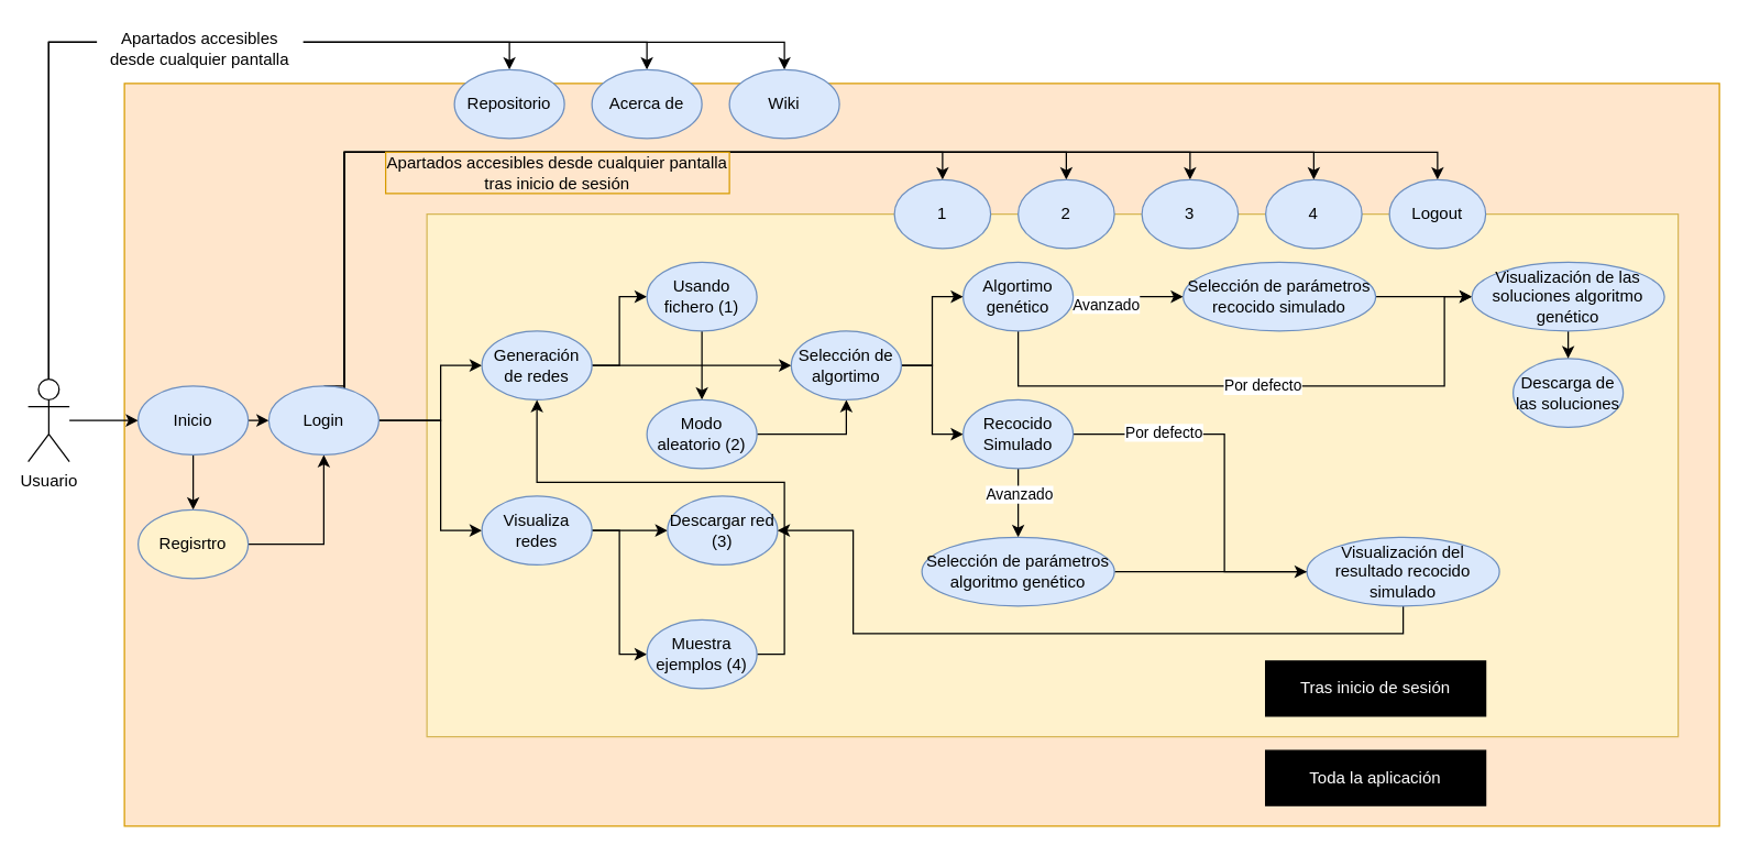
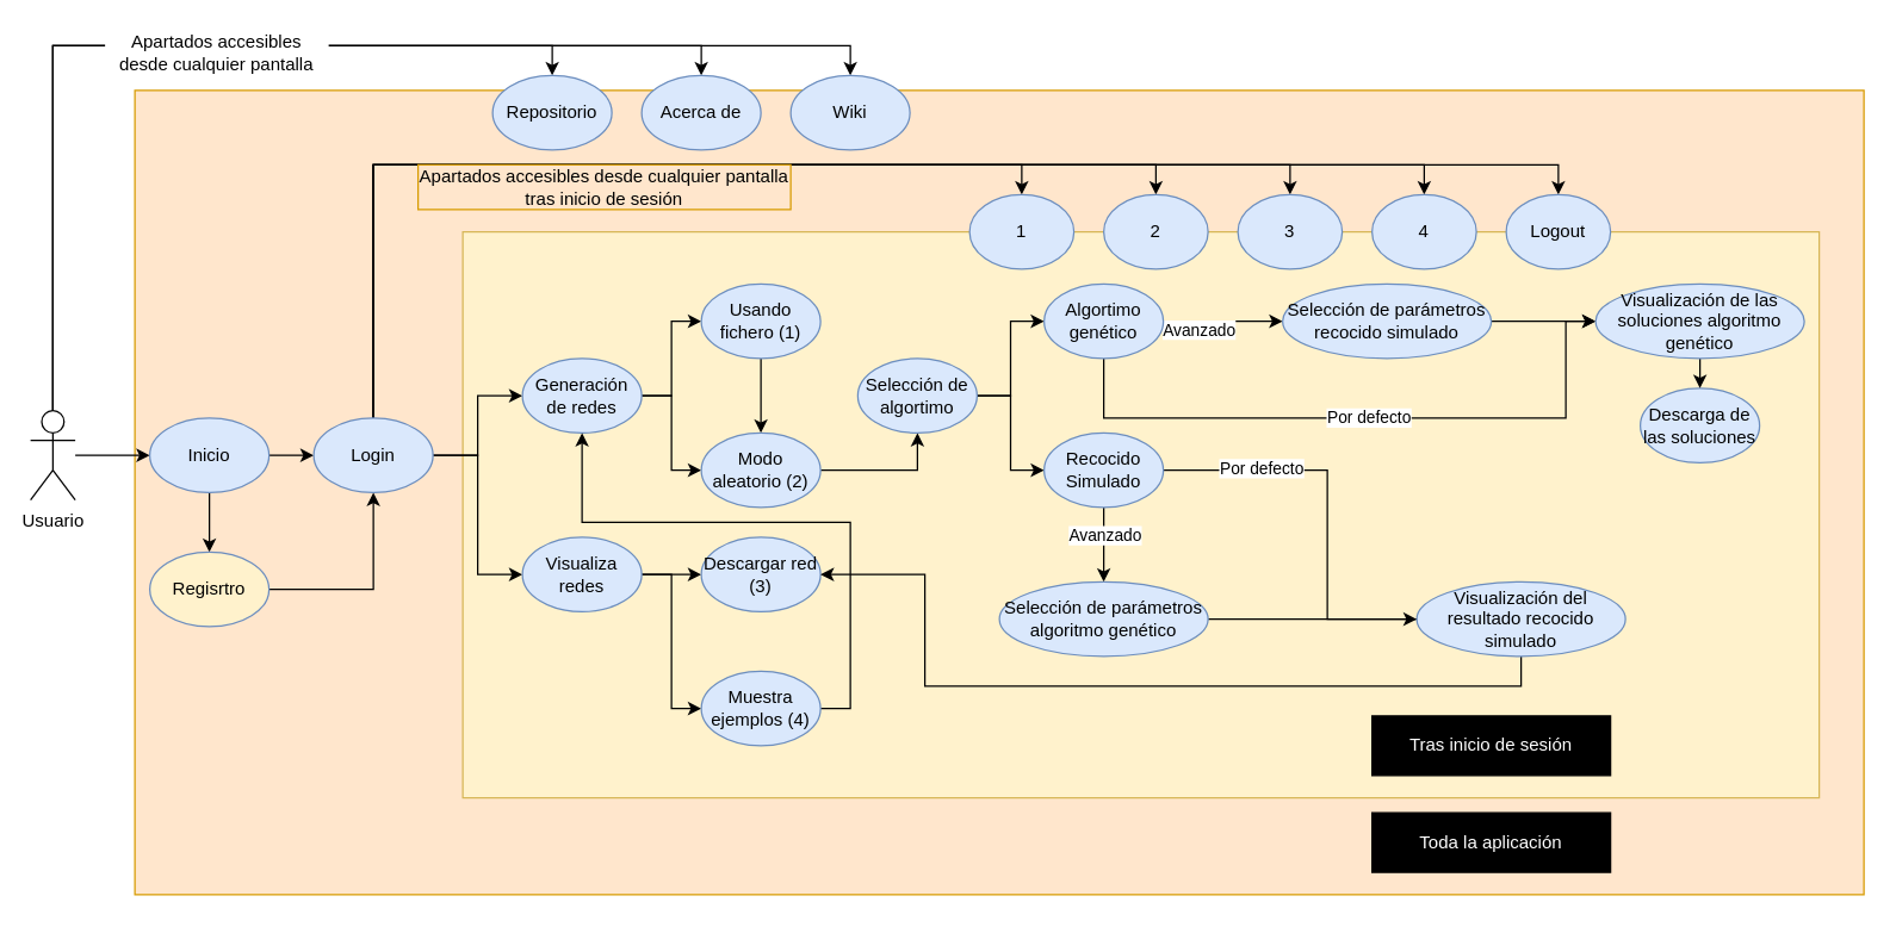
- <mxCell id="38" style="edgeStyle=orthogonalEdgeStyle;rounded=0;orthogonalLoop=1;jettySize=auto;html=1;" edge="1" parent="1" source="39" target="49"><mxGeometry relative="1" as="geometry" /></mxCell>
+ <mxCell id="38" style="edgeStyle=orthogonalEdgeStyle;rounded=0;orthogonalLoop=1;jettySize=auto;html=1;entryX=0;entryY=0.5;entryDx=0;entryDy=0;" edge="1" parent="1" source="39" target="46"><mxGeometry relative="1" as="geometry" /></mxCell>
- <mxCell id="23" value="Login" style="ellipse;whiteSpace=wrap;html=1;fillColor=#dae8fc;strokeColor=#6c8ebf;" vertex="1" parent="1"><mxGeometry x="195" y="280" width="80" height="50" as="geometry" /></mxCell>
+ <mxCell id="23" value="Login" style="ellipse;whiteSpace=wrap;html=1;fillColor=#dae8fc;strokeColor=#6c8ebf;" vertex="1" parent="1"><mxGeometry x="210" y="280" width="80" height="50" as="geometry" /></mxCell>
- <mxCell id="40" value="Descargar red (3)" style="ellipse;whiteSpace=wrap;html=1;fillColor=#dae8fc;strokeColor=#6c8ebf;" vertex="1" parent="1"><mxGeometry x="485" y="360" width="80" height="50" as="geometry" /></mxCell>
+ <mxCell id="40" value="Descargar red (3)" style="ellipse;whiteSpace=wrap;html=1;fillColor=#dae8fc;strokeColor=#6c8ebf;" vertex="1" parent="1"><mxGeometry x="470" y="360" width="80" height="50" as="geometry" /></mxCell>
